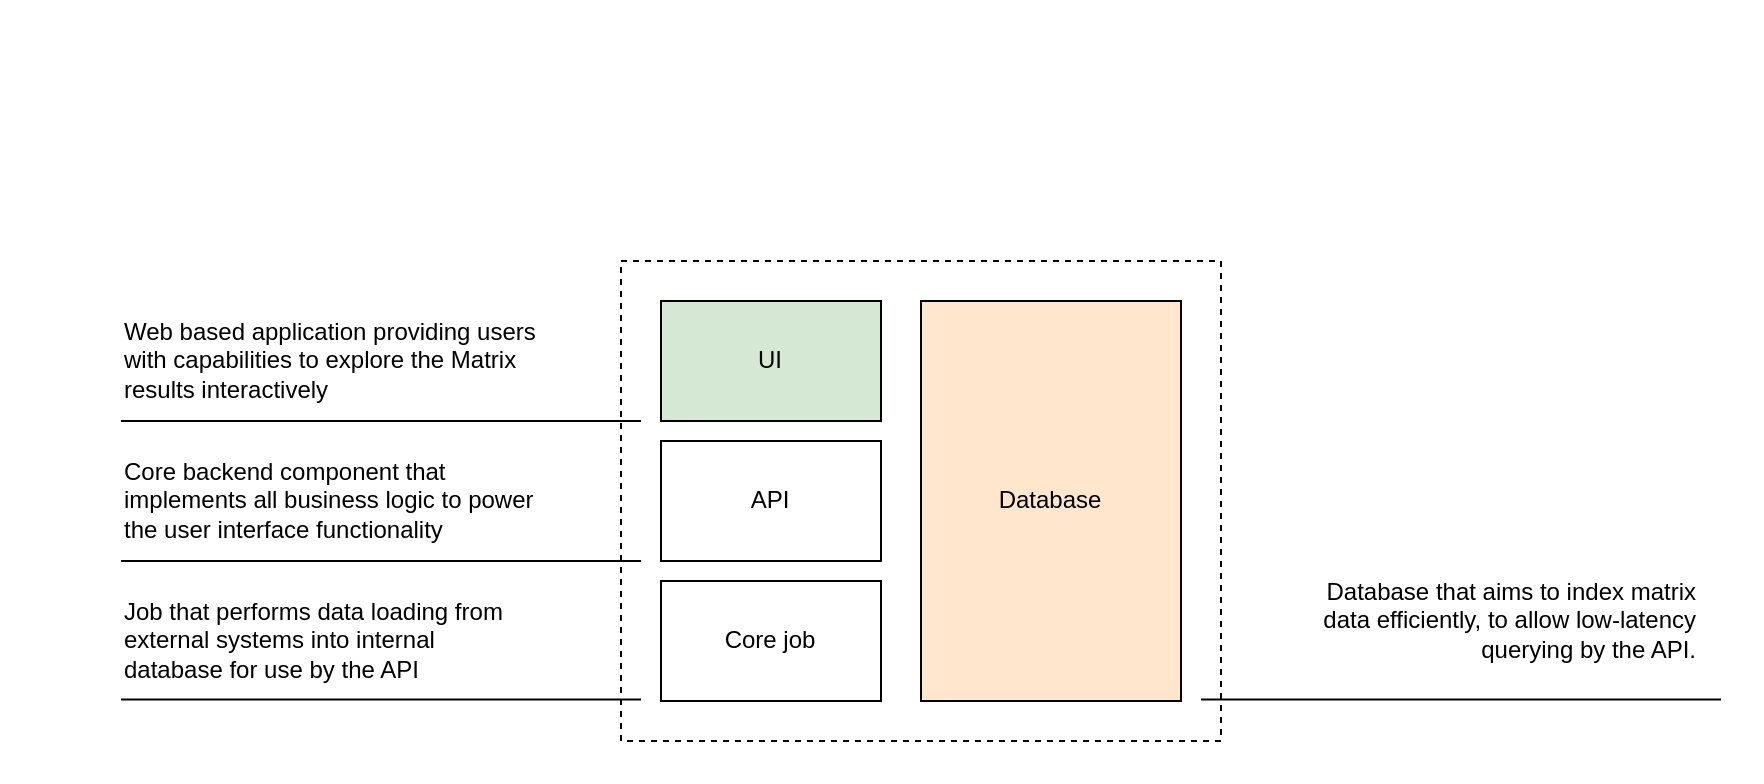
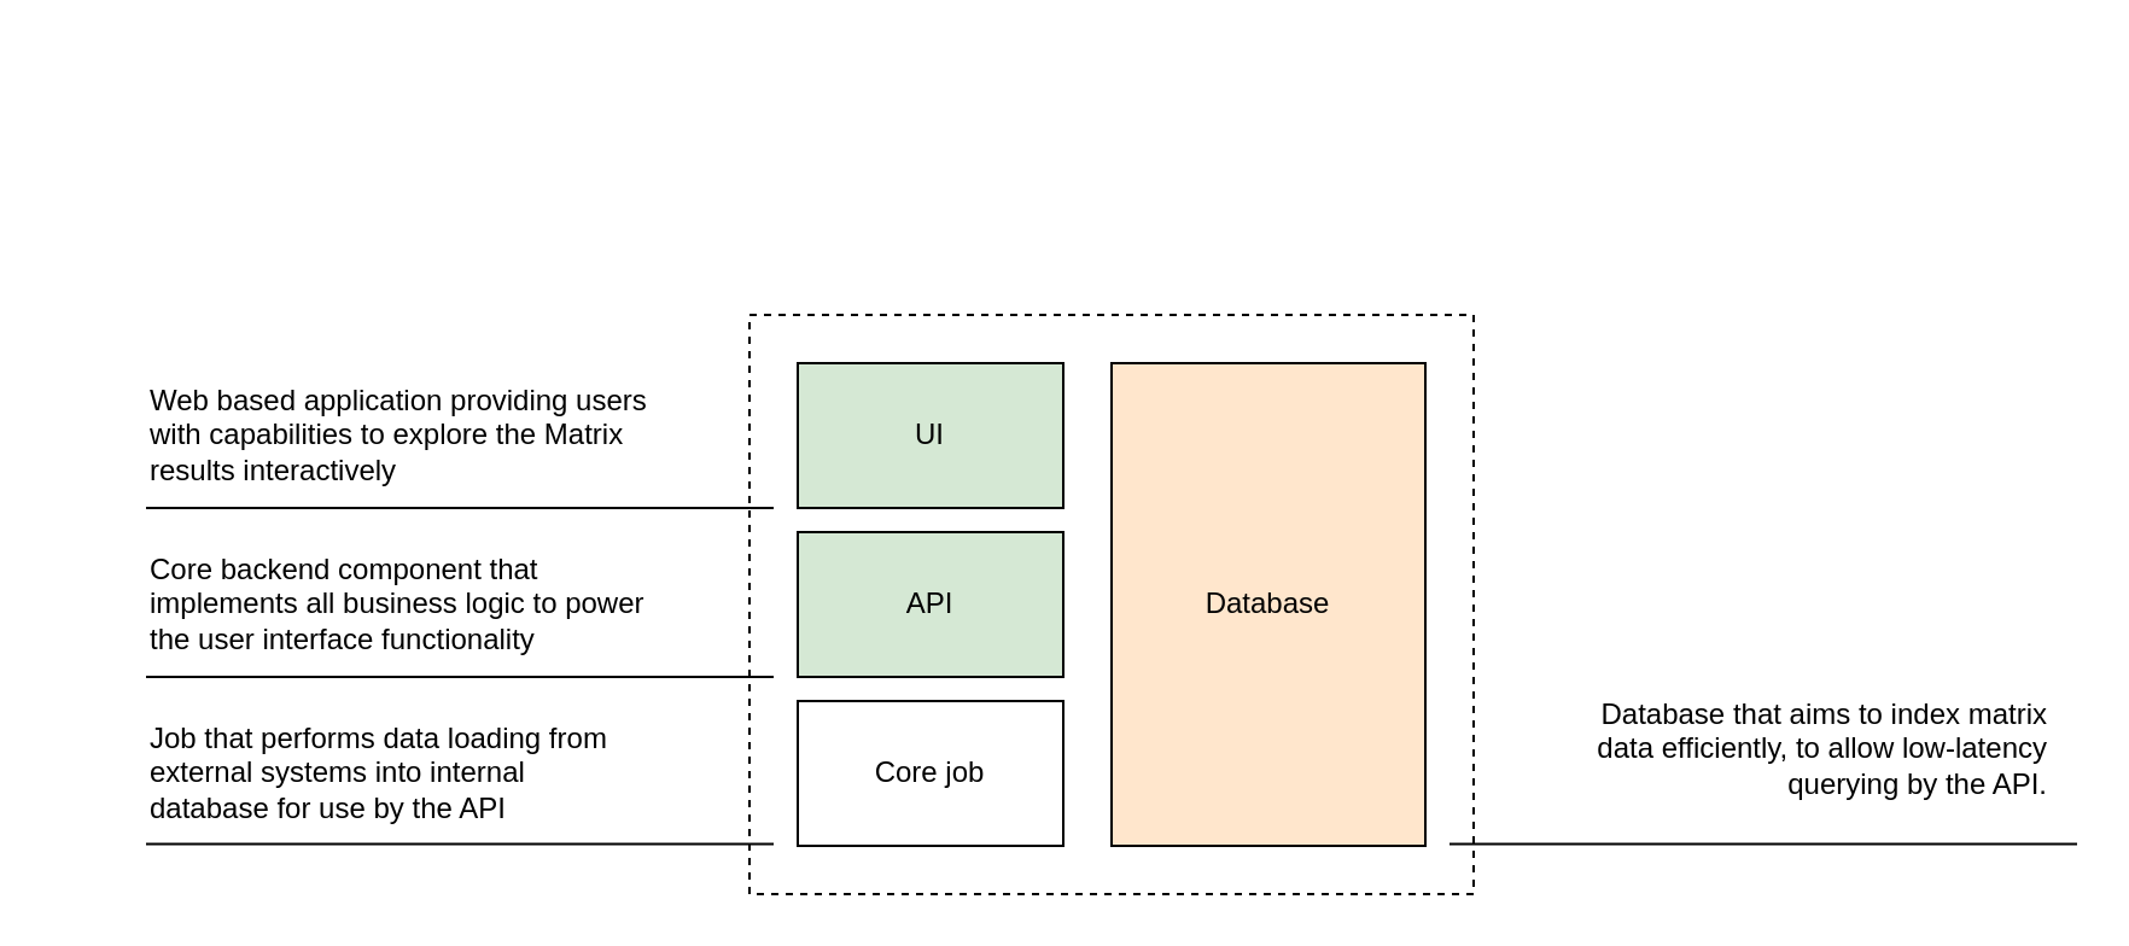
- <mxCell id="4" value="API" style="rounded=0;whiteSpace=wrap;html=1;" vertex="1" parent="1"><mxGeometry x="330" y="220" width="110" height="60" as="geometry" /></mxCell>
+ <mxCell id="4" value="API" style="rounded=0;whiteSpace=wrap;html=1;fillColor=#d5e8d4;" vertex="1" parent="1"><mxGeometry x="330" y="220" width="110" height="60" as="geometry" /></mxCell>
